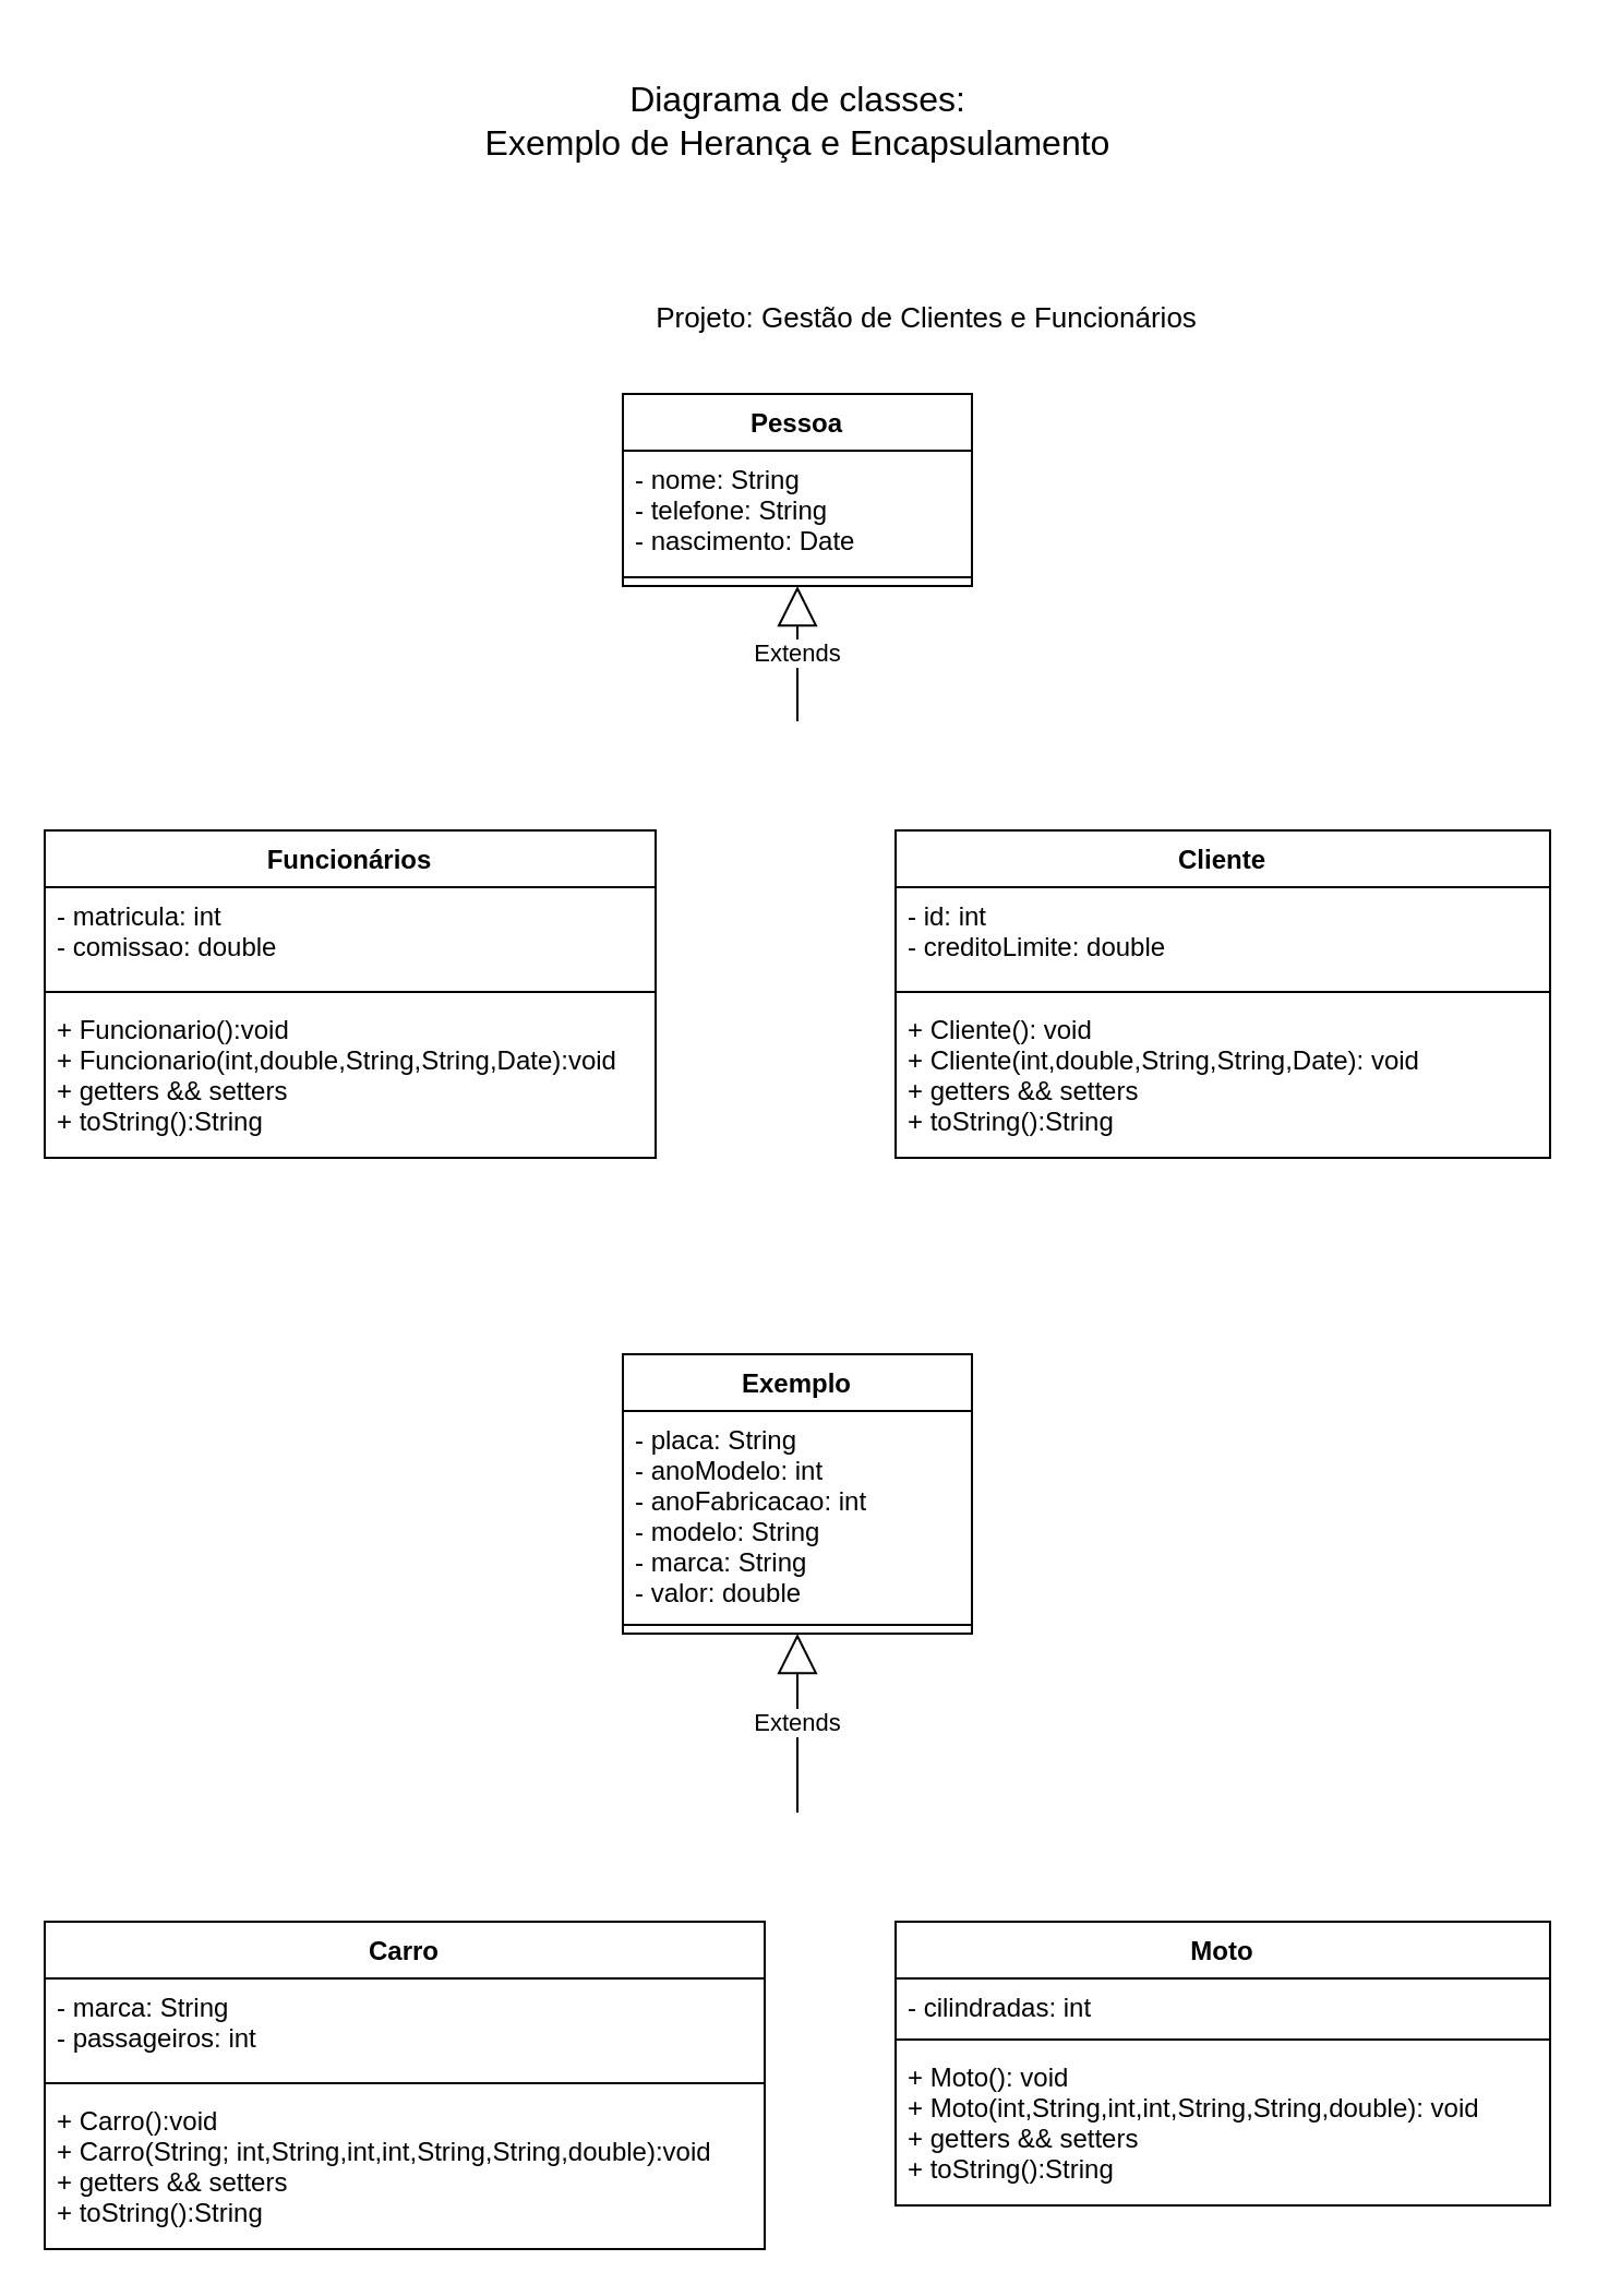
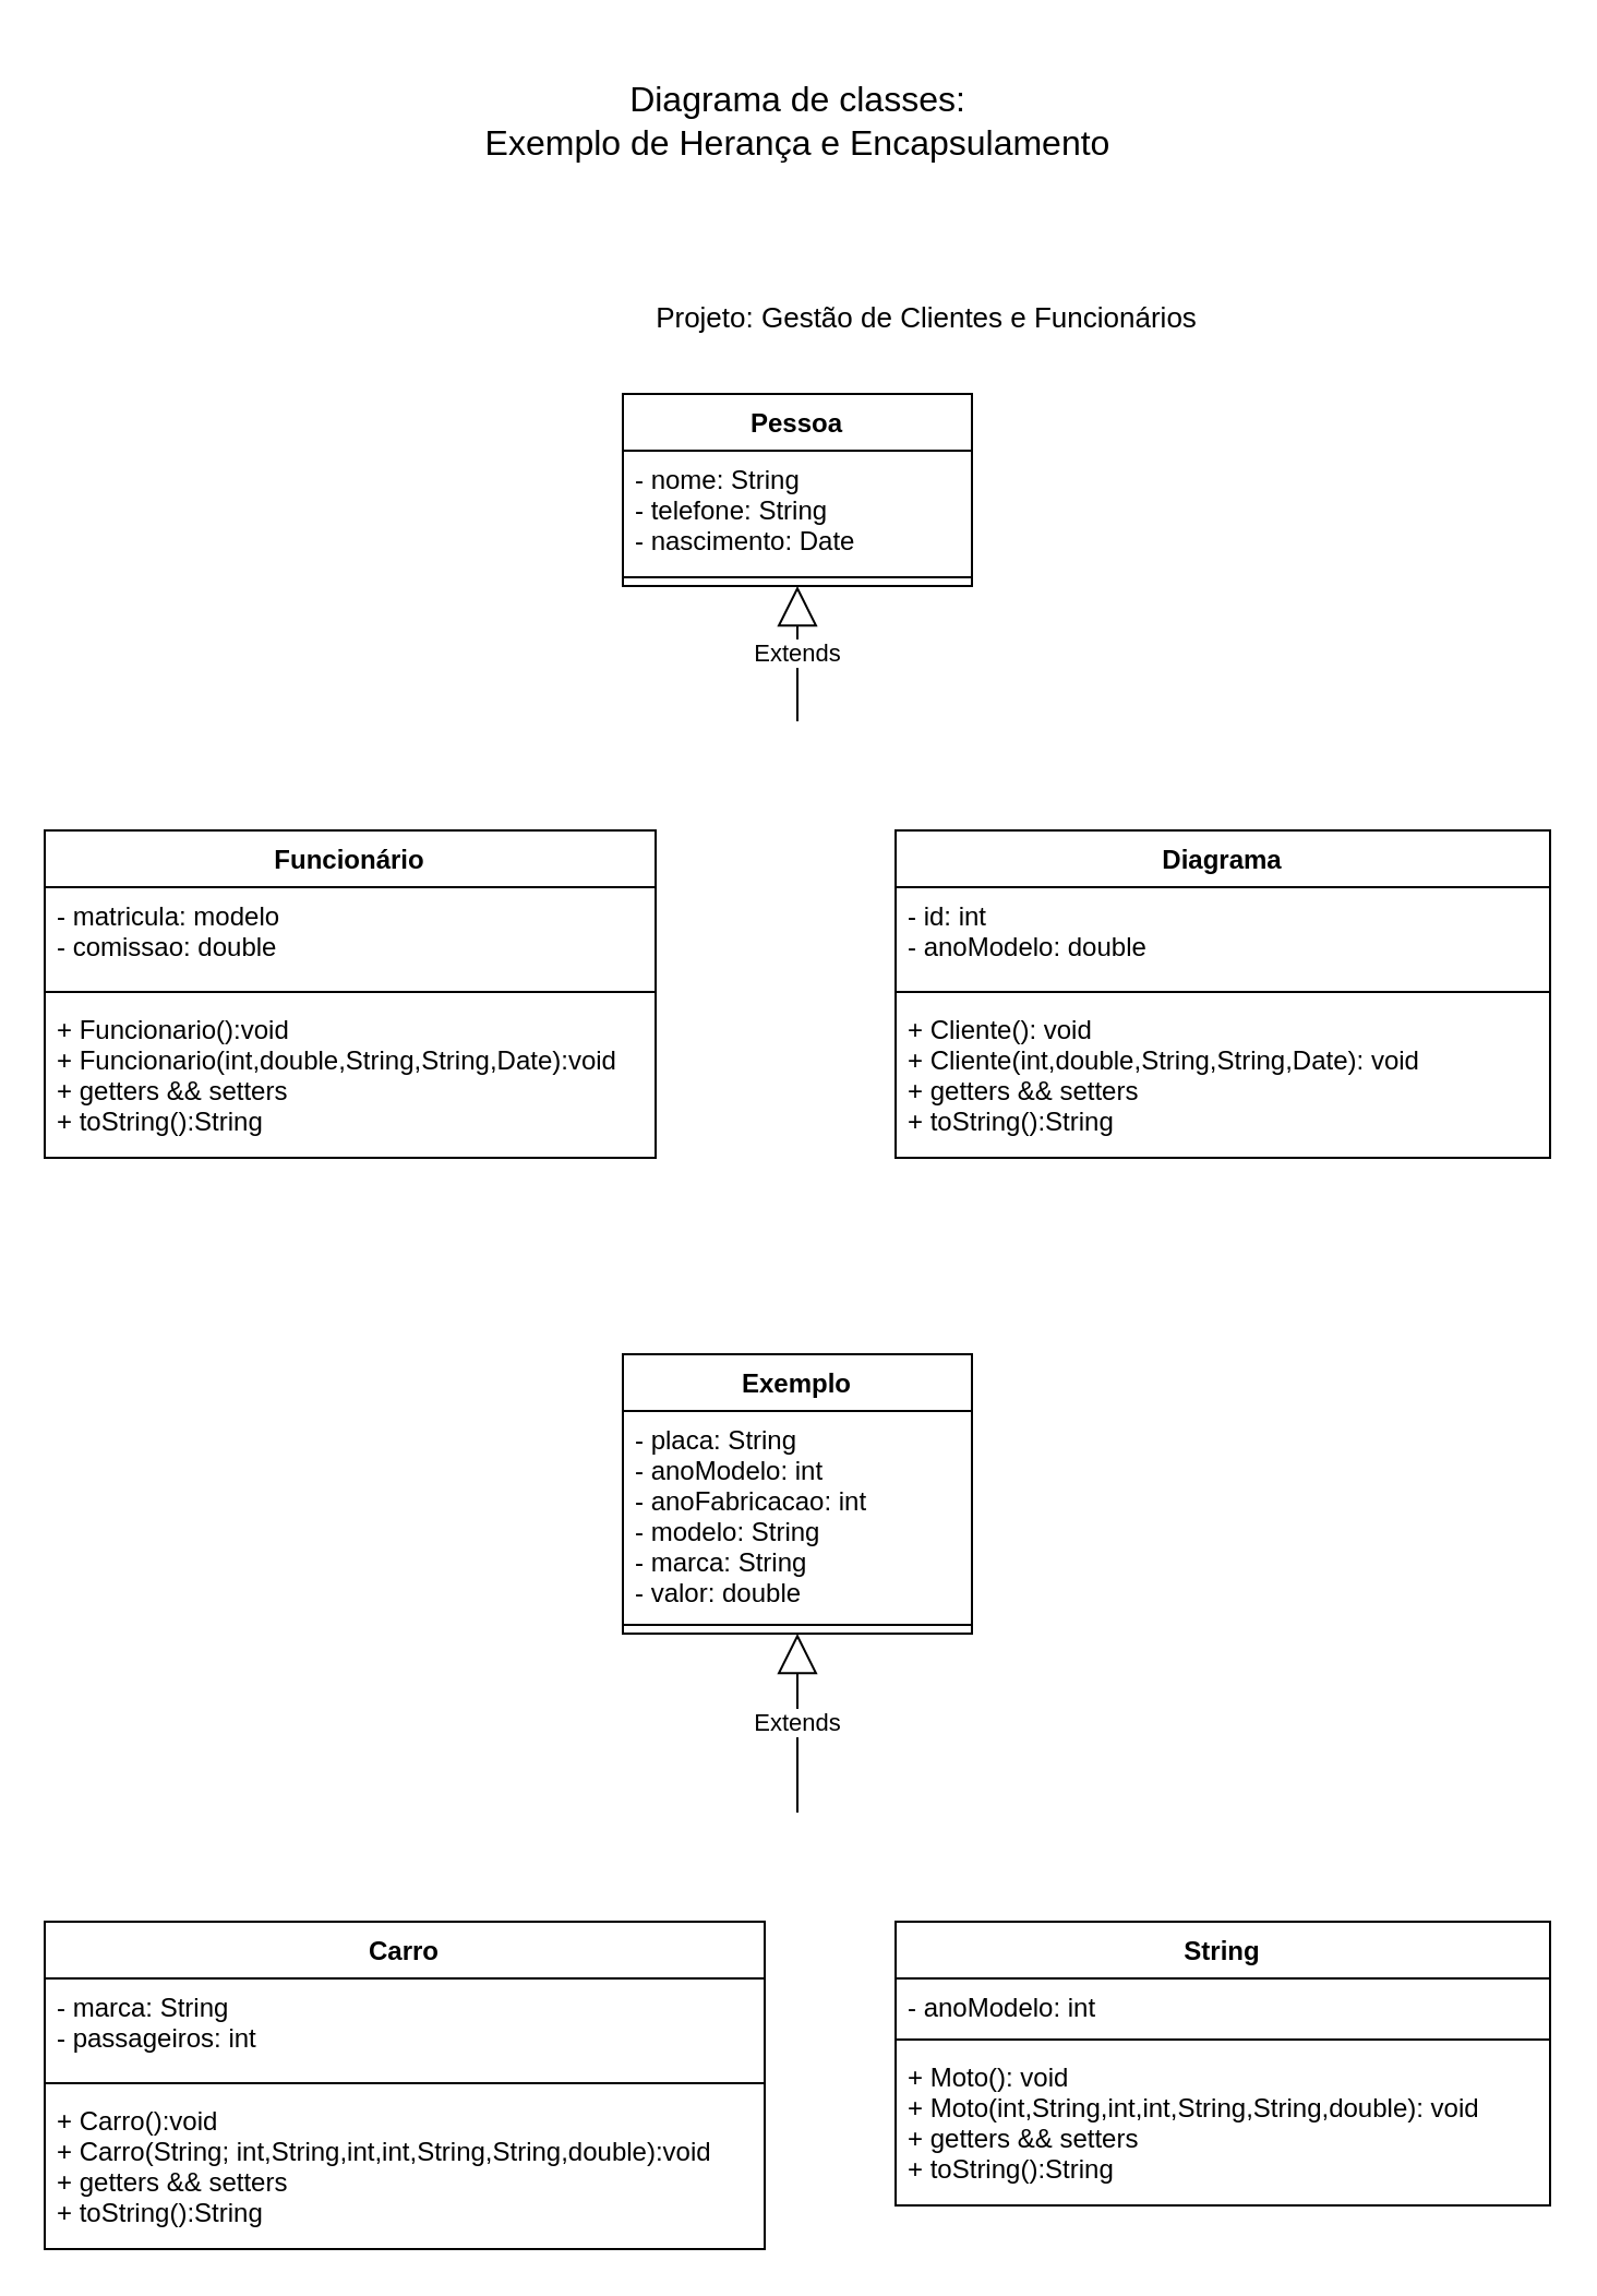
- <mxCell id="7" value="Funcionários" style="swimlane;fontStyle=1;align=center;verticalAlign=top;childLayout=stackLayout;horizontal=1;startSize=26;horizontalStack=0;resizeParent=1;resizeParentMax=0;resizeLast=0;collapsible=1;marginBottom=0;" vertex="1" parent="1"><mxGeometry x="20" y="380" width="280" height="150" as="geometry" /></mxCell>
+ <mxCell id="7" value="Funcionário" style="swimlane;fontStyle=1;align=center;verticalAlign=top;childLayout=stackLayout;horizontal=1;startSize=26;horizontalStack=0;resizeParent=1;resizeParentMax=0;resizeLast=0;collapsible=1;marginBottom=0;" vertex="1" parent="1"><mxGeometry x="20" y="380" width="280" height="150" as="geometry" /></mxCell>
- <mxCell id="3" value="Cliente" style="swimlane;fontStyle=1;align=center;verticalAlign=top;childLayout=stackLayout;horizontal=1;startSize=26;horizontalStack=0;resizeParent=1;resizeParentMax=0;resizeLast=0;collapsible=1;marginBottom=0;" vertex="1" parent="1"><mxGeometry x="410" y="380" width="300" height="150" as="geometry" /></mxCell>
+ <mxCell id="3" value="Diagrama" style="swimlane;fontStyle=1;align=center;verticalAlign=top;childLayout=stackLayout;horizontal=1;startSize=26;horizontalStack=0;resizeParent=1;resizeParentMax=0;resizeLast=0;collapsible=1;marginBottom=0;" vertex="1" parent="1"><mxGeometry x="410" y="380" width="300" height="150" as="geometry" /></mxCell>
- <mxCell id="8" value="- matricula: int&#10;- comissao: double" style="text;strokeColor=none;fillColor=none;align=left;verticalAlign=top;spacingLeft=4;spacingRight=4;overflow=hidden;rotatable=0;points=[[0,0.5],[1,0.5]];portConstraint=eastwest;" vertex="1" parent="7"><mxGeometry y="26" width="280" height="44" as="geometry" /></mxCell>
+ <mxCell id="8" value="- matricula: modelo&#10;- comissao: double" style="text;strokeColor=none;fillColor=none;align=left;verticalAlign=top;spacingLeft=4;spacingRight=4;overflow=hidden;rotatable=0;points=[[0,0.5],[1,0.5]];portConstraint=eastwest;" vertex="1" parent="7"><mxGeometry y="26" width="280" height="44" as="geometry" /></mxCell>
- <mxCell id="4" value="- id: int&#10;- creditoLimite: double" style="text;strokeColor=none;fillColor=none;align=left;verticalAlign=top;spacingLeft=4;spacingRight=4;overflow=hidden;rotatable=0;points=[[0,0.5],[1,0.5]];portConstraint=eastwest;" vertex="1" parent="3"><mxGeometry y="26" width="300" height="44" as="geometry" /></mxCell>
+ <mxCell id="4" value="- id: int&#10;- anoModelo: double" style="text;strokeColor=none;fillColor=none;align=left;verticalAlign=top;spacingLeft=4;spacingRight=4;overflow=hidden;rotatable=0;points=[[0,0.5],[1,0.5]];portConstraint=eastwest;" vertex="1" parent="3"><mxGeometry y="26" width="300" height="44" as="geometry" /></mxCell>
- <mxCell id="16" value="Moto" style="swimlane;fontStyle=1;align=center;verticalAlign=top;childLayout=stackLayout;horizontal=1;startSize=26;horizontalStack=0;resizeParent=1;resizeParentMax=0;resizeLast=0;collapsible=1;marginBottom=0;" vertex="1" parent="1"><mxGeometry x="410" y="880" width="300" height="130" as="geometry" /></mxCell>
+ <mxCell id="16" value="String" style="swimlane;fontStyle=1;align=center;verticalAlign=top;childLayout=stackLayout;horizontal=1;startSize=26;horizontalStack=0;resizeParent=1;resizeParentMax=0;resizeLast=0;collapsible=1;marginBottom=0;" vertex="1" parent="1"><mxGeometry x="410" y="880" width="300" height="130" as="geometry" /></mxCell>
- <mxCell id="17" value="- cilindradas: int&#10; " style="text;strokeColor=none;fillColor=none;align=left;verticalAlign=top;spacingLeft=4;spacingRight=4;overflow=hidden;rotatable=0;points=[[0,0.5],[1,0.5]];portConstraint=eastwest;" vertex="1" parent="16"><mxGeometry y="26" width="300" height="24" as="geometry" /></mxCell>
+ <mxCell id="17" value="- anoModelo: int&#10; " style="text;strokeColor=none;fillColor=none;align=left;verticalAlign=top;spacingLeft=4;spacingRight=4;overflow=hidden;rotatable=0;points=[[0,0.5],[1,0.5]];portConstraint=eastwest;" vertex="1" parent="16"><mxGeometry y="26" width="300" height="24" as="geometry" /></mxCell>
